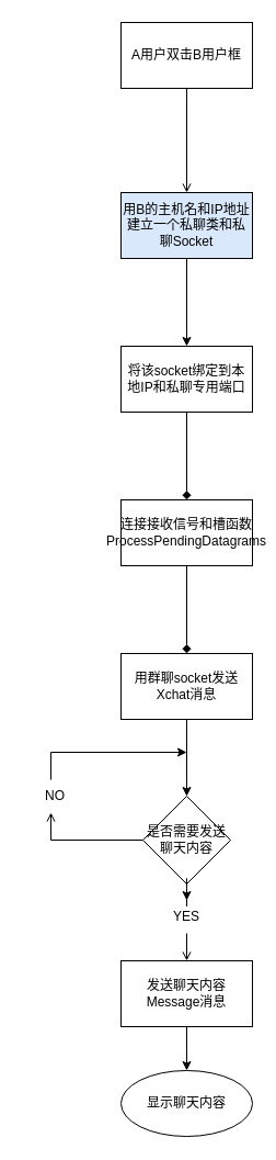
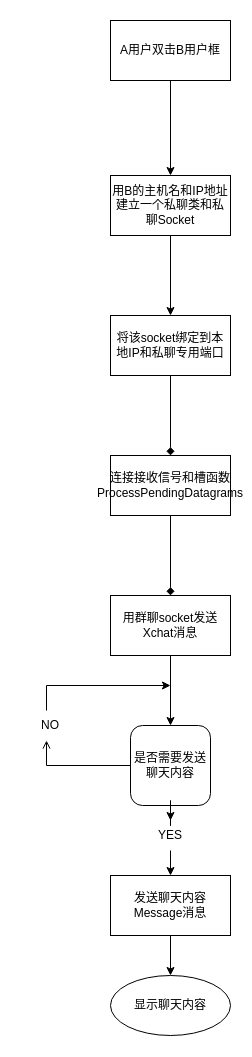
- <mxCell id="2" value="" style="edgeStyle=orthogonalEdgeStyle;rounded=0;orthogonalLoop=1;jettySize=auto;html=1;endArrow=open;" parent="1" source="3" target="5" edge="1"><mxGeometry relative="1" as="geometry" /></mxCell>
+ <mxCell id="2" value="" style="edgeStyle=orthogonalEdgeStyle;rounded=0;orthogonalLoop=1;jettySize=auto;html=1;" parent="1" source="3" target="5" edge="1"><mxGeometry relative="1" as="geometry" /></mxCell>
- <mxCell id="5" value="用B的主机名和IP地址建立一个私聊类和私聊Socket" style="rounded=0;whiteSpace=wrap;html=1;fillColor=#dae8fc;" parent="1" vertex="1"><mxGeometry x="110" y="175" width="120" height="60" as="geometry" /></mxCell>
+ <mxCell id="5" value="用B的主机名和IP地址建立一个私聊类和私聊Socket" style="rounded=0;whiteSpace=wrap;html=1;" parent="1" vertex="1"><mxGeometry x="110" y="175" width="120" height="60" as="geometry" /></mxCell>
- <mxCell id="15" value="是否需要发送聊天内容" style="rhombus;whiteSpace=wrap;html=1;rounded=0;" parent="1" vertex="1"><mxGeometry x="130" y="725" width="80" height="80" as="geometry" /></mxCell>
+ <mxCell id="15" value="是否需要发送聊天内容" style="whiteSpace=wrap;html=1;rounded=1;" parent="1" vertex="1"><mxGeometry x="130" y="725" width="80" height="80" as="geometry" /></mxCell>
- <mxCell id="12" value="" style="edgeStyle=orthogonalEdgeStyle;rounded=0;orthogonalLoop=1;jettySize=auto;html=1;startArrow=none;endArrow=open;" parent="1" source="19" target="17" edge="1"><mxGeometry relative="1" as="geometry" /></mxCell>
+ <mxCell id="12" value="" style="edgeStyle=orthogonalEdgeStyle;rounded=0;orthogonalLoop=1;jettySize=auto;html=1;startArrow=none;" parent="1" source="19" target="17" edge="1"><mxGeometry relative="1" as="geometry" /></mxCell>
